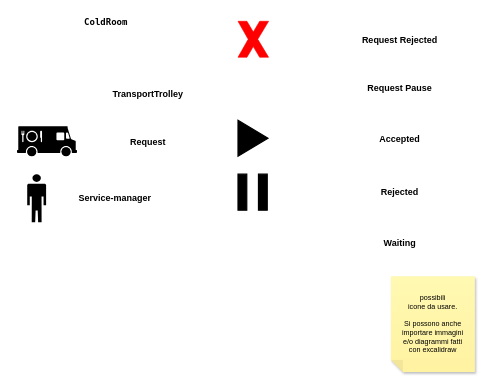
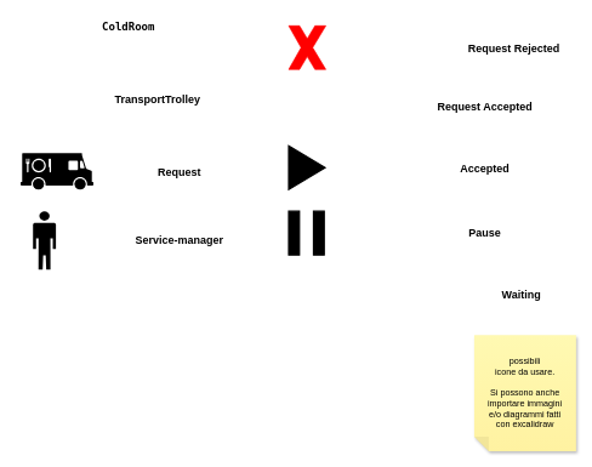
- <mxCell id="16" value="&lt;b style=&quot;font-size: 15px;&quot;&gt;Request Rejected&lt;br&gt;&lt;/b&gt;" style="text;html=1;strokeColor=none;fillColor=none;align=center;verticalAlign=middle;whiteSpace=wrap;rounded=0;" vertex="1" parent="1"><mxGeometry x="596" y="50" width="140" height="30" as="geometry" /></mxCell>
+ <mxCell id="16" value="&lt;b style=&quot;font-size: 15px;&quot;&gt;Request Rejected&lt;br&gt;&lt;/b&gt;" style="text;html=1;strokeColor=none;fillColor=none;align=center;verticalAlign=middle;whiteSpace=wrap;rounded=0;" vertex="1" parent="1"><mxGeometry x="636" y="50" width="140" height="30" as="geometry" /></mxCell>
- <mxCell id="17" value="&lt;font style=&quot;font-size: 15px;&quot;&gt;&lt;b&gt;Request Pause&lt;br&gt;&lt;/b&gt;&lt;/font&gt;" style="text;html=1;strokeColor=none;fillColor=none;align=center;verticalAlign=middle;whiteSpace=wrap;rounded=0;" vertex="1" parent="1"><mxGeometry x="596" y="131" width="140" height="30" as="geometry" /></mxCell>
+ <mxCell id="17" value="&lt;font style=&quot;font-size: 15px;&quot;&gt;&lt;b&gt;Request Accepted&lt;br&gt;&lt;/b&gt;&lt;/font&gt;" style="text;html=1;strokeColor=none;fillColor=none;align=center;verticalAlign=middle;whiteSpace=wrap;rounded=0;" vertex="1" parent="1"><mxGeometry x="596" y="131" width="140" height="30" as="geometry" /></mxCell>
- <mxCell id="13" value="&lt;b&gt;&lt;font style=&quot;font-size: 15px;&quot;&gt;TransportTrolley&lt;/font&gt;&lt;/b&gt;" style="text;html=1;strokeColor=none;fillColor=none;align=center;verticalAlign=middle;whiteSpace=wrap;rounded=0;" vertex="1" parent="1"><mxGeometry x="176" y="140" width="140" height="30" as="geometry" /></mxCell>
+ <mxCell id="13" value="&lt;b&gt;&lt;font style=&quot;font-size: 15px;&quot;&gt;TransportTrolley&lt;/font&gt;&lt;/b&gt;" style="text;html=1;strokeColor=none;fillColor=none;align=center;verticalAlign=middle;whiteSpace=wrap;rounded=0;" vertex="1" parent="1"><mxGeometry x="146" y="120" width="140" height="30" as="geometry" /></mxCell>
- <mxCell id="19" value="&lt;font size=&quot;1&quot;&gt;&lt;b style=&quot;font-size: 15px;&quot;&gt;Rejected&lt;/b&gt;&lt;/font&gt;" style="text;html=1;strokeColor=none;fillColor=none;align=center;verticalAlign=middle;whiteSpace=wrap;rounded=0;" vertex="1" parent="1"><mxGeometry x="596" y="305" width="140" height="30" as="geometry" /></mxCell>
+ <mxCell id="19" value="&lt;font size=&quot;1&quot;&gt;&lt;b style=&quot;font-size: 15px;&quot;&gt;Pause&lt;/b&gt;&lt;/font&gt;" style="text;html=1;strokeColor=none;fillColor=none;align=center;verticalAlign=middle;whiteSpace=wrap;rounded=0;" vertex="1" parent="1"><mxGeometry x="596" y="305" width="140" height="30" as="geometry" /></mxCell>
- <mxCell id="15" value="&lt;font size=&quot;1&quot;&gt;&lt;b style=&quot;font-size: 15px;&quot;&gt;Service-manager&lt;/b&gt;&lt;/font&gt;" style="text;html=1;strokeColor=none;fillColor=none;align=center;verticalAlign=middle;whiteSpace=wrap;rounded=0;" vertex="1" parent="1"><mxGeometry x="121" y="315" width="140" height="30" as="geometry" /></mxCell>
+ <mxCell id="15" value="&lt;font size=&quot;1&quot;&gt;&lt;b style=&quot;font-size: 15px;&quot;&gt;Service-manager&lt;/b&gt;&lt;/font&gt;" style="text;html=1;strokeColor=none;fillColor=none;align=center;verticalAlign=middle;whiteSpace=wrap;rounded=0;" vertex="1" parent="1"><mxGeometry x="176" y="315" width="140" height="30" as="geometry" /></mxCell>
- <mxCell id="20" value="&lt;font size=&quot;1&quot;&gt;&lt;b style=&quot;font-size: 15px;&quot;&gt;Waiting&lt;/b&gt;&lt;/font&gt;" style="text;html=1;strokeColor=none;fillColor=none;align=center;verticalAlign=middle;whiteSpace=wrap;rounded=0;" vertex="1" parent="1"><mxGeometry x="596" y="390" width="140" height="30" as="geometry" /></mxCell>
+ <mxCell id="20" value="&lt;font size=&quot;1&quot;&gt;&lt;b style=&quot;font-size: 15px;&quot;&gt;Waiting&lt;/b&gt;&lt;/font&gt;" style="text;html=1;strokeColor=none;fillColor=none;align=center;verticalAlign=middle;whiteSpace=wrap;rounded=0;" vertex="1" parent="1"><mxGeometry x="646" y="390" width="140" height="30" as="geometry" /></mxCell>
